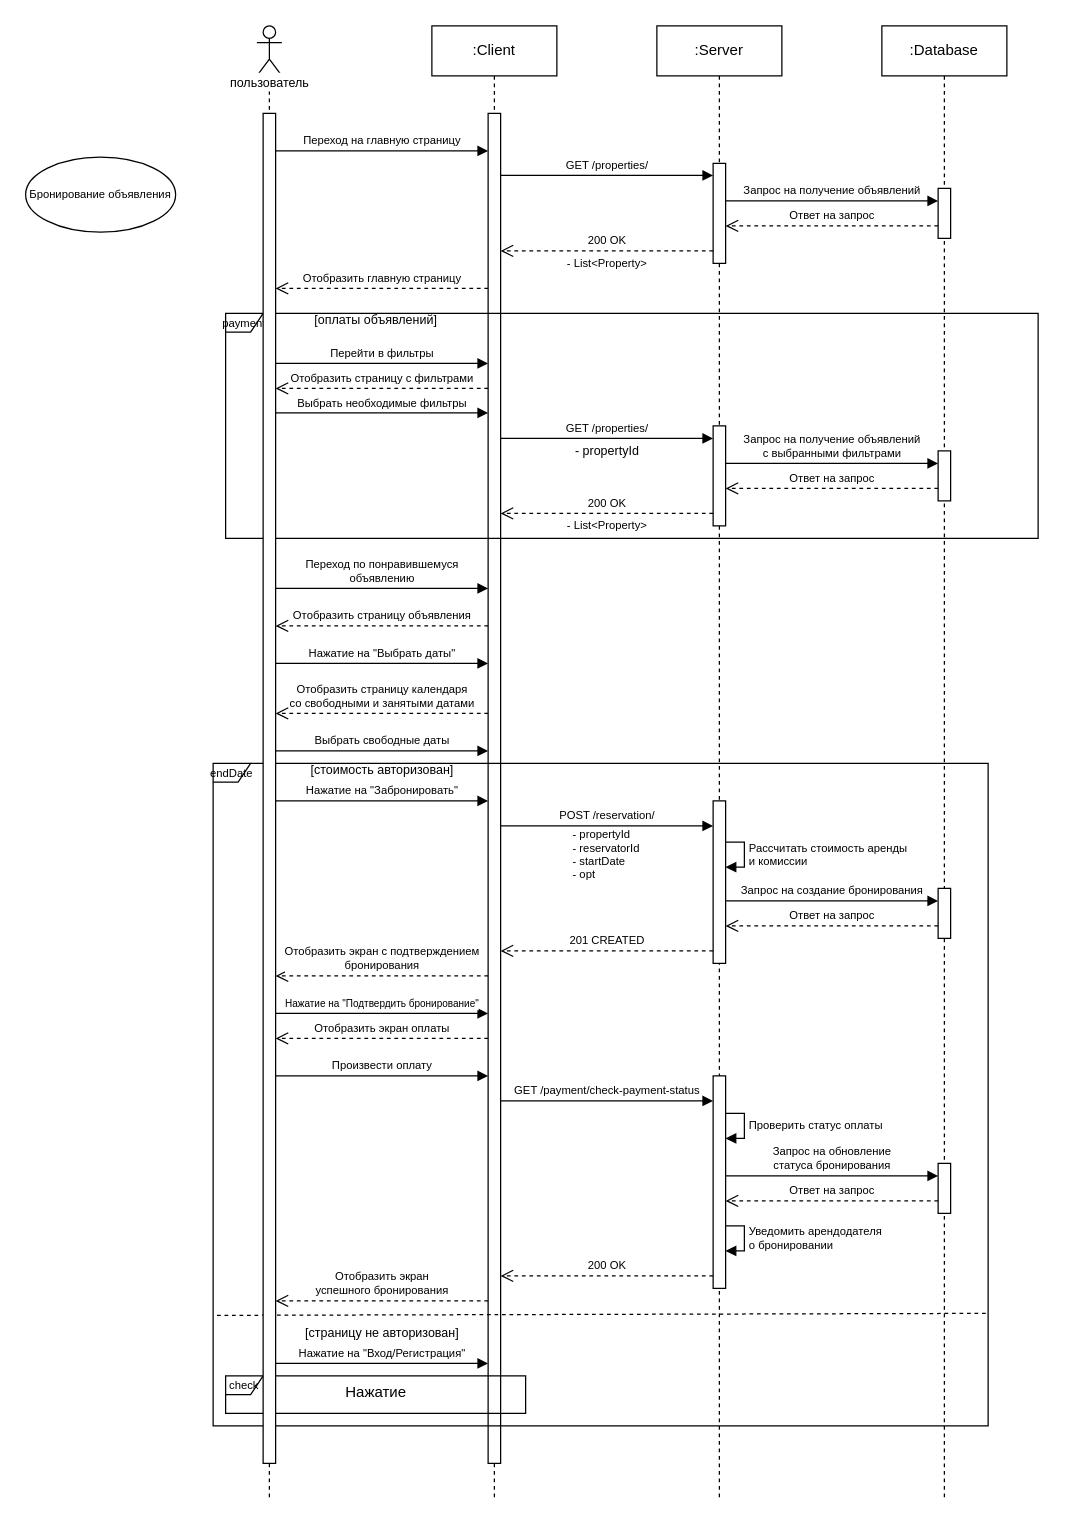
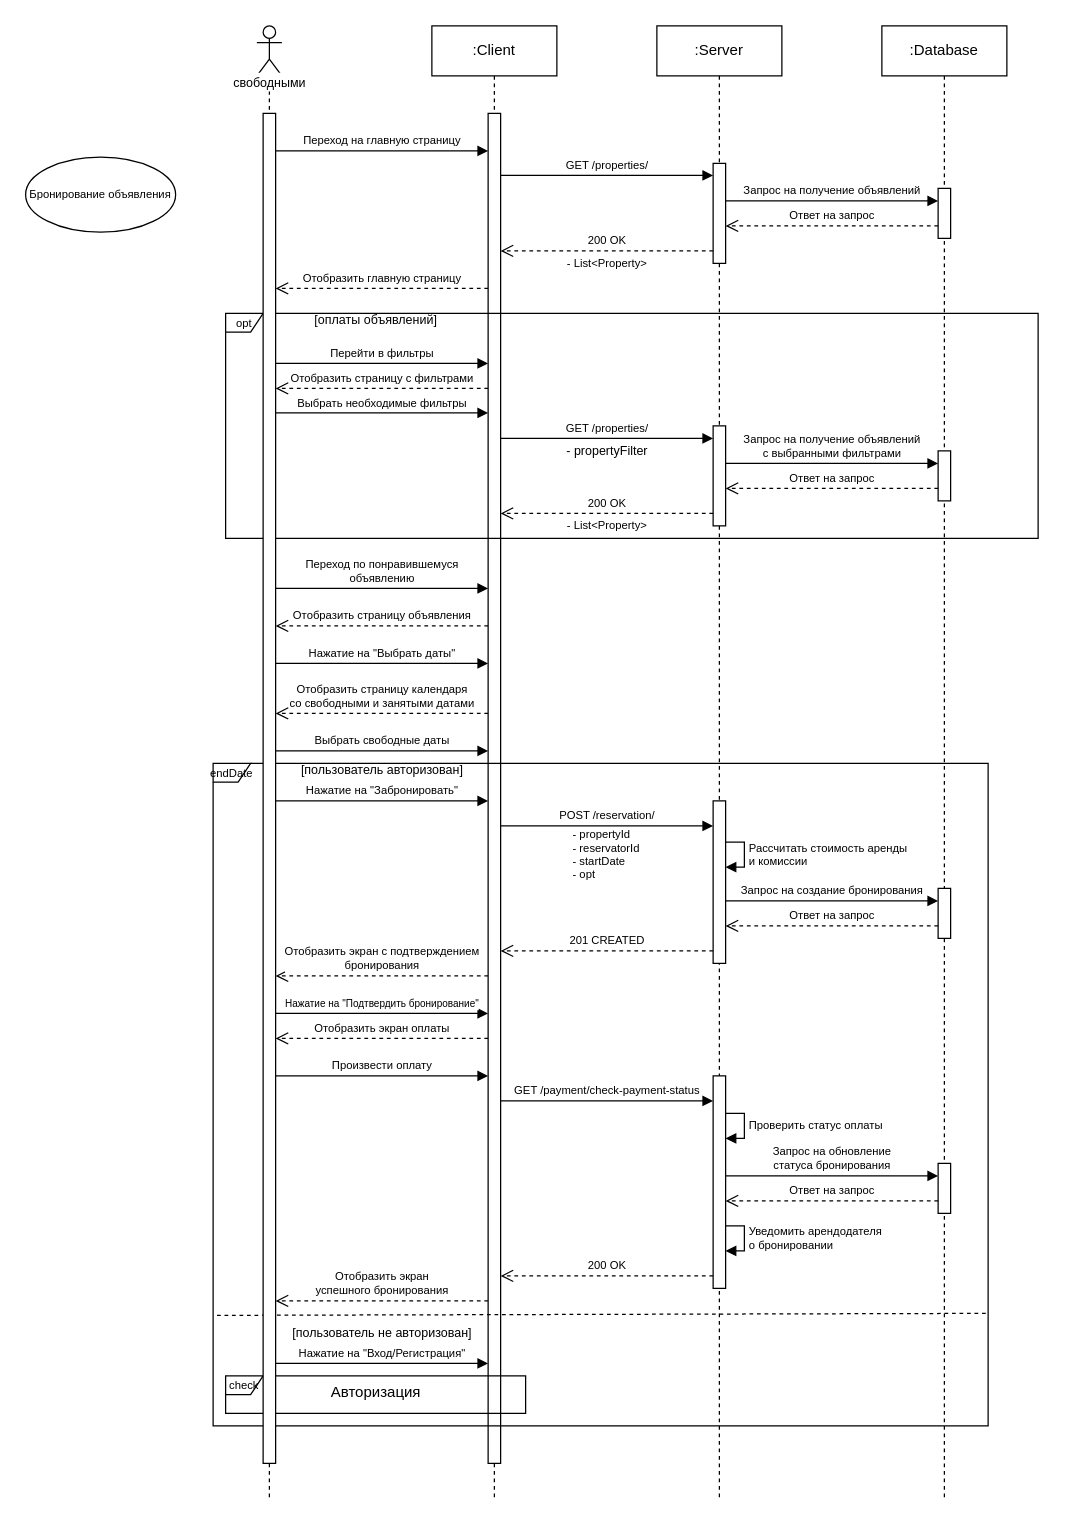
- <mxCell id="7" value="&lt;font size=&quot;1&quot;&gt;пользователь&lt;/font&gt;" style="text;html=1;align=center;verticalAlign=middle;resizable=0;points=[];autosize=1;strokeColor=none;fillColor=none;labelBackgroundColor=default;" vertex="1" parent="5"><mxGeometry y="30.001" width="90" height="30" as="geometry" /></mxCell>
+ <mxCell id="7" value="&lt;font size=&quot;1&quot;&gt;свободными&lt;/font&gt;" style="text;html=1;align=center;verticalAlign=middle;resizable=0;points=[];autosize=1;strokeColor=none;fillColor=none;labelBackgroundColor=default;" vertex="1" parent="5"><mxGeometry y="30.001" width="90" height="30" as="geometry" /></mxCell>
- <mxCell id="22" value="payment" style="shape=umlFrame;whiteSpace=wrap;html=1;pointerEvents=0;fontSize=9;width=30;height=15;" vertex="1" parent="1"><mxGeometry x="180" y="250" width="650" height="180" as="geometry" /></mxCell>
+ <mxCell id="22" value="opt" style="shape=umlFrame;whiteSpace=wrap;html=1;pointerEvents=0;fontSize=9;width=30;height=15;" vertex="1" parent="1"><mxGeometry x="180" y="250" width="650" height="180" as="geometry" /></mxCell>
- <mxCell id="33" value="&lt;font size=&quot;1&quot;&gt;- propertyId&lt;/font&gt;" style="text;html=1;align=center;verticalAlign=middle;resizable=0;points=[];autosize=1;strokeColor=none;fillColor=none;" vertex="1" parent="31"><mxGeometry x="40" width="90" height="30" as="geometry" /></mxCell>
+ <mxCell id="33" value="&lt;font size=&quot;1&quot;&gt;- propertyFilter&lt;/font&gt;" style="text;html=1;align=center;verticalAlign=middle;resizable=0;points=[];autosize=1;strokeColor=none;fillColor=none;" vertex="1" parent="31"><mxGeometry x="40" width="90" height="30" as="geometry" /></mxCell>
- <mxCell id="47" value="&lt;font size=&quot;1&quot;&gt;[стоимость авторизован]&lt;/font&gt;" style="text;html=1;align=center;verticalAlign=middle;resizable=0;points=[];autosize=1;strokeColor=none;fillColor=none;" vertex="1" parent="1"><mxGeometry x="230" y="600" width="150" height="30" as="geometry" /></mxCell>
+ <mxCell id="47" value="&lt;font size=&quot;1&quot;&gt;[пользователь авторизован]&lt;/font&gt;" style="text;html=1;align=center;verticalAlign=middle;resizable=0;points=[];autosize=1;strokeColor=none;fillColor=none;" vertex="1" parent="1"><mxGeometry x="230" y="600" width="150" height="30" as="geometry" /></mxCell>
- <mxCell id="67" value="&lt;font size=&quot;1&quot;&gt;[страницу не авторизован]&lt;/font&gt;" style="text;html=1;align=center;verticalAlign=middle;resizable=0;points=[];autosize=1;strokeColor=none;fillColor=none;" vertex="1" parent="1"><mxGeometry x="220" y="1050" width="170" height="30" as="geometry" /></mxCell>
+ <mxCell id="67" value="&lt;font size=&quot;1&quot;&gt;[пользователь не авторизован]&lt;/font&gt;" style="text;html=1;align=center;verticalAlign=middle;resizable=0;points=[];autosize=1;strokeColor=none;fillColor=none;" vertex="1" parent="1"><mxGeometry x="220" y="1050" width="170" height="30" as="geometry" /></mxCell>
- <mxCell id="69" value="Нажатие" style="text;html=1;align=center;verticalAlign=middle;resizable=0;points=[];autosize=1;strokeColor=none;fillColor=none;" vertex="1" parent="1"><mxGeometry x="250" y="1098" width="100" height="30" as="geometry" /></mxCell>
+ <mxCell id="69" value="Авторизация" style="text;html=1;align=center;verticalAlign=middle;resizable=0;points=[];autosize=1;strokeColor=none;fillColor=none;" vertex="1" parent="1"><mxGeometry x="250" y="1098" width="100" height="30" as="geometry" /></mxCell>
